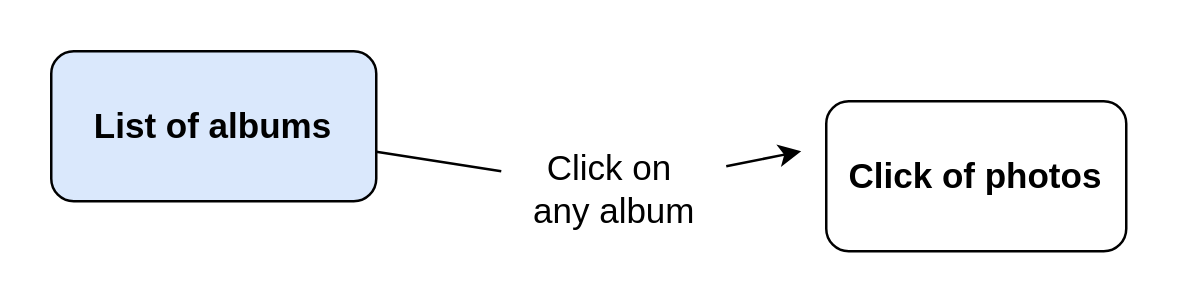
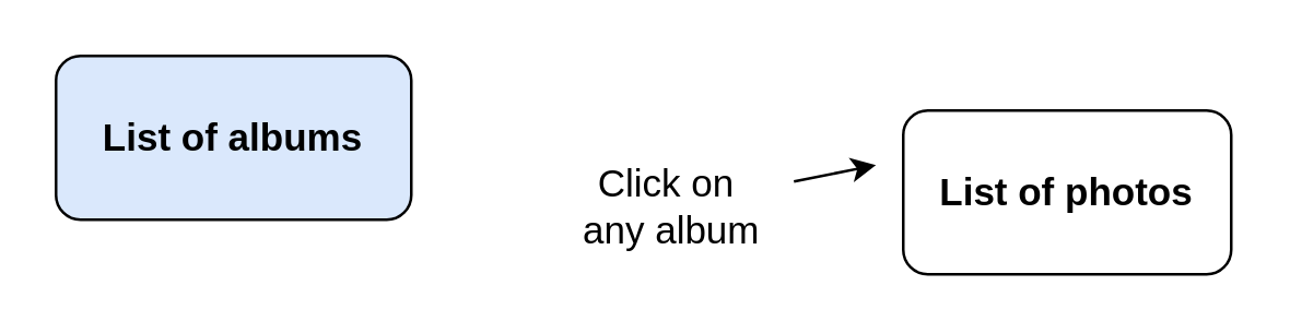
- <mxCell id="5" value="" style="edgeStyle=none;html=1;fontSize=14;endArrow=none;" edge="1" parent="1" source="3" target="6"><mxGeometry relative="1" as="geometry"><mxPoint x="320" y="60" as="targetPoint" /><mxPoint x="150" y="52.766" as="sourcePoint" /><Array as="points" /></mxGeometry></mxCell>
- <mxCell id="4" value="&lt;b&gt;Click of photos&lt;/b&gt;" style="rounded=1;whiteSpace=wrap;html=1;fontSize=14;" vertex="1" parent="1"><mxGeometry x="330" y="40" width="120" height="60" as="geometry" /></mxCell>
+ <mxCell id="4" value="&lt;b&gt;List of photos&lt;/b&gt;" style="rounded=1;whiteSpace=wrap;html=1;fontSize=14;" vertex="1" parent="1"><mxGeometry x="330" y="40" width="120" height="60" as="geometry" /></mxCell>
